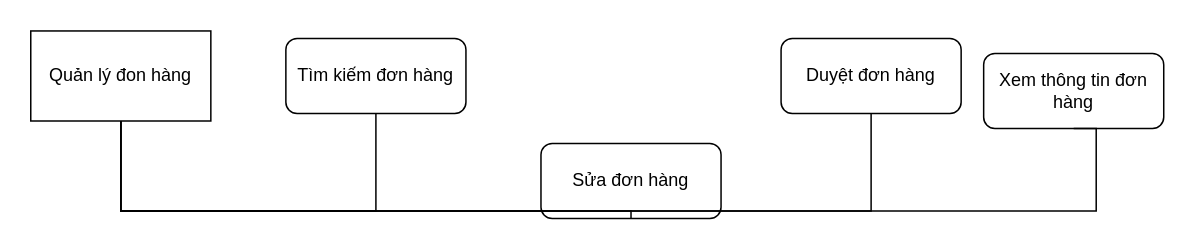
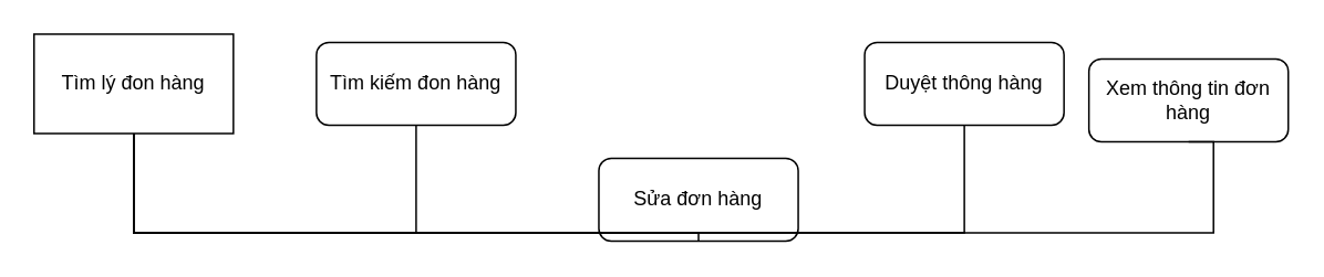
- <mxCell id="2" value="Quản lý đon hàng" style="rounded=0;whiteSpace=wrap;html=1;" vertex="1" parent="1"><mxGeometry x="20" y="20" width="120" height="60" as="geometry" /></mxCell>
+ <mxCell id="2" value="Tìm lý đon hàng" style="rounded=0;whiteSpace=wrap;html=1;" vertex="1" parent="1"><mxGeometry x="20" y="20" width="120" height="60" as="geometry" /></mxCell>
- <mxCell id="3" value="Tìm kiếm đơn hàng" style="rounded=1;whiteSpace=wrap;html=1;" vertex="1" parent="1"><mxGeometry x="190" y="25" width="120" height="50" as="geometry" /></mxCell>
+ <mxCell id="3" value="Tìm kiếm đon hàng" style="rounded=1;whiteSpace=wrap;html=1;" vertex="1" parent="1"><mxGeometry x="190" y="25" width="120" height="50" as="geometry" /></mxCell>
- <mxCell id="5" value="Duyệt đơn hàng" style="rounded=1;whiteSpace=wrap;html=1;" vertex="1" parent="1"><mxGeometry x="520" y="25" width="120" height="50" as="geometry" /></mxCell>
+ <mxCell id="5" value="Duyệt thông hàng" style="rounded=1;whiteSpace=wrap;html=1;" vertex="1" parent="1"><mxGeometry x="520" y="25" width="120" height="50" as="geometry" /></mxCell>
